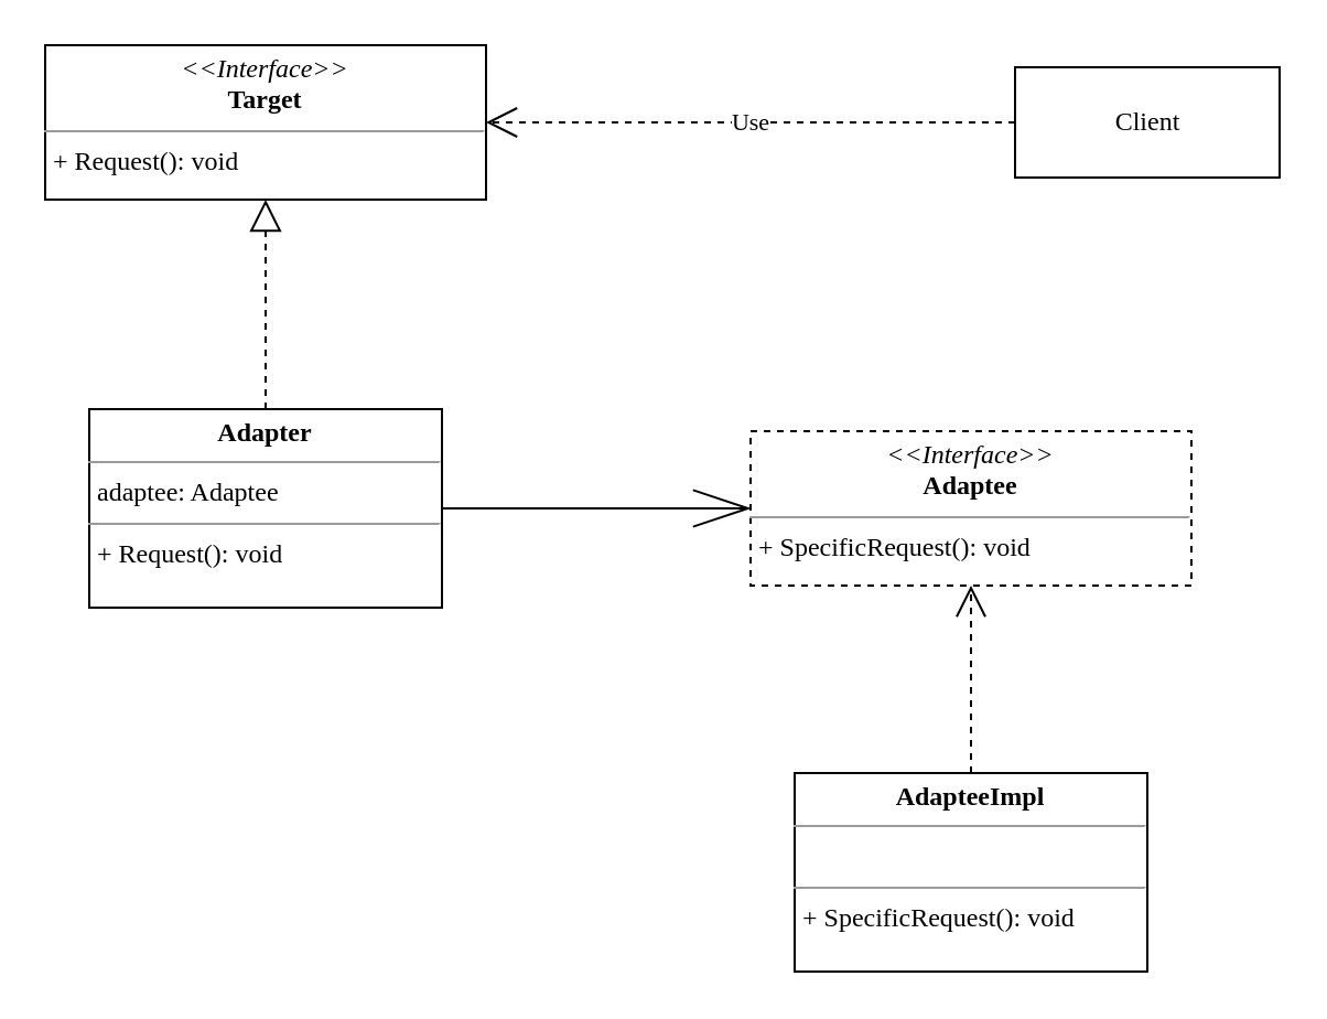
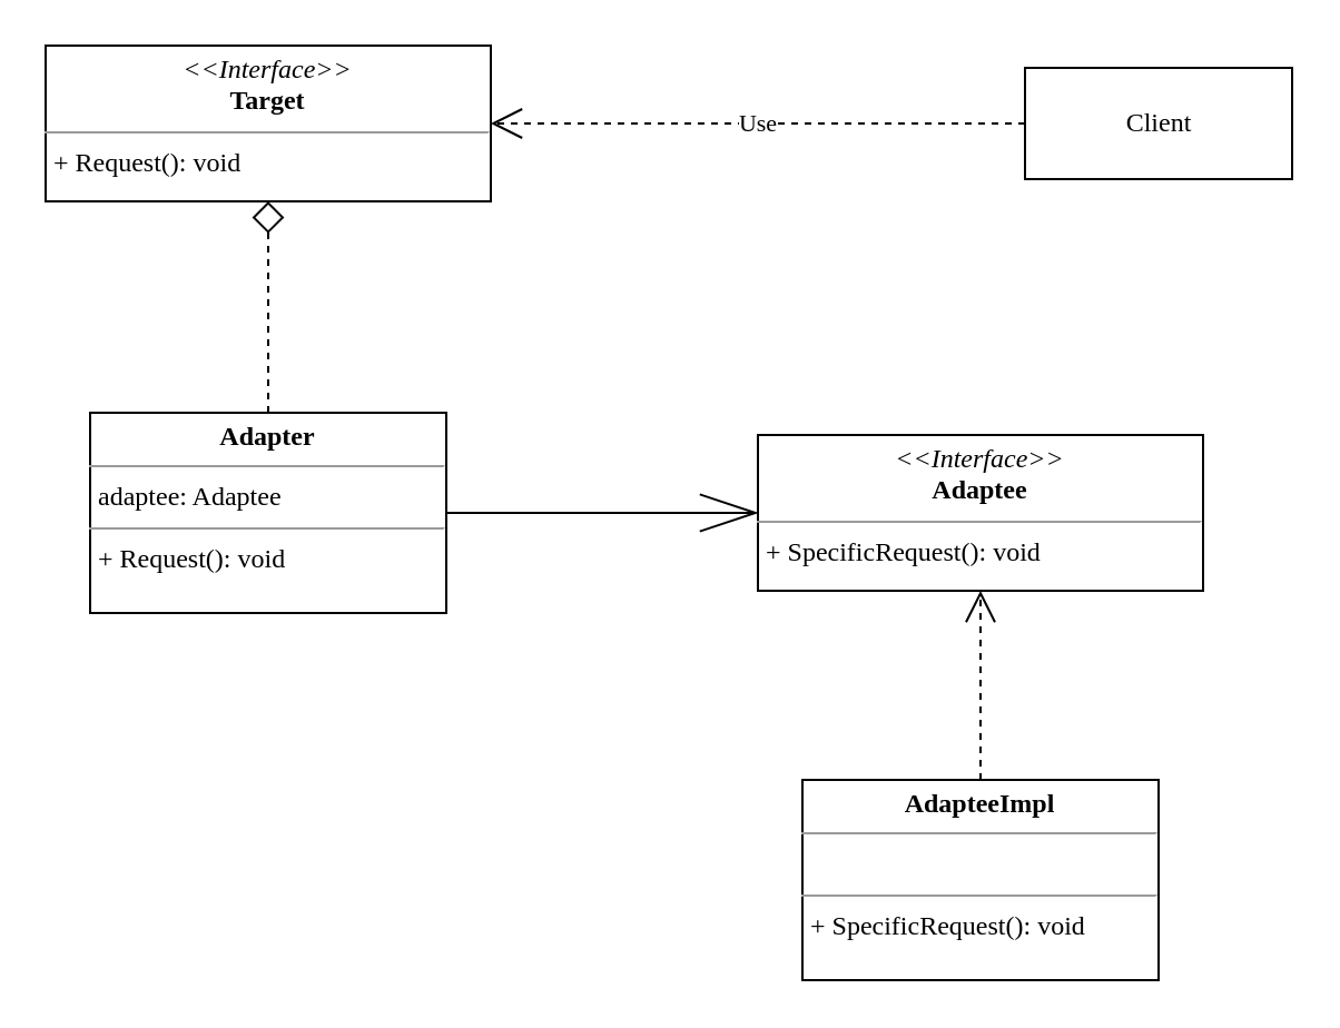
- <mxCell id="5" value="" style="endArrow=block;dashed=1;endFill=0;endSize=12;html=1;fontFamily=Times New Roman;exitX=0.5;exitY=0;exitDx=0;exitDy=0;" edge="1" parent="1" source="3" target="2"><mxGeometry width="160" relative="1" as="geometry"><mxPoint x="-60" y="360" as="sourcePoint" /><mxPoint x="100" y="360" as="targetPoint" /></mxGeometry></mxCell>
+ <mxCell id="5" value="" style="endArrow=diamond;dashed=1;endFill=0;endSize=12;html=1;fontFamily=Times New Roman;exitX=0.5;exitY=0;exitDx=0;exitDy=0;" edge="1" parent="1" source="3" target="2"><mxGeometry width="160" relative="1" as="geometry"><mxPoint x="-60" y="360" as="sourcePoint" /><mxPoint x="100" y="360" as="targetPoint" /></mxGeometry></mxCell>
- <mxCell id="8" value="&lt;p style=&quot;margin: 0px ; margin-top: 4px ; text-align: center&quot;&gt;&lt;i&gt;&amp;lt;&amp;lt;Interface&amp;gt;&amp;gt;&lt;/i&gt;&lt;br&gt;&lt;b&gt;Adaptee&lt;/b&gt;&lt;/p&gt;&lt;hr size=&quot;1&quot;&gt;&lt;p style=&quot;margin: 0px ; margin-left: 4px&quot;&gt;+ SpecificRequest(): void&lt;br&gt;&lt;/p&gt;" style="verticalAlign=top;align=left;overflow=fill;fontSize=12;fontFamily=Times New Roman;html=1;dashed=1;" vertex="1" parent="1"><mxGeometry x="340" y="195" width="200" height="70" as="geometry" /></mxCell>
+ <mxCell id="8" value="&lt;p style=&quot;margin: 0px ; margin-top: 4px ; text-align: center&quot;&gt;&lt;i&gt;&amp;lt;&amp;lt;Interface&amp;gt;&amp;gt;&lt;/i&gt;&lt;br&gt;&lt;b&gt;Adaptee&lt;/b&gt;&lt;/p&gt;&lt;hr size=&quot;1&quot;&gt;&lt;p style=&quot;margin: 0px ; margin-left: 4px&quot;&gt;+ SpecificRequest(): void&lt;br&gt;&lt;/p&gt;" style="verticalAlign=top;align=left;overflow=fill;fontSize=12;fontFamily=Times New Roman;html=1;" vertex="1" parent="1"><mxGeometry x="340" y="195" width="200" height="70" as="geometry" /></mxCell>
